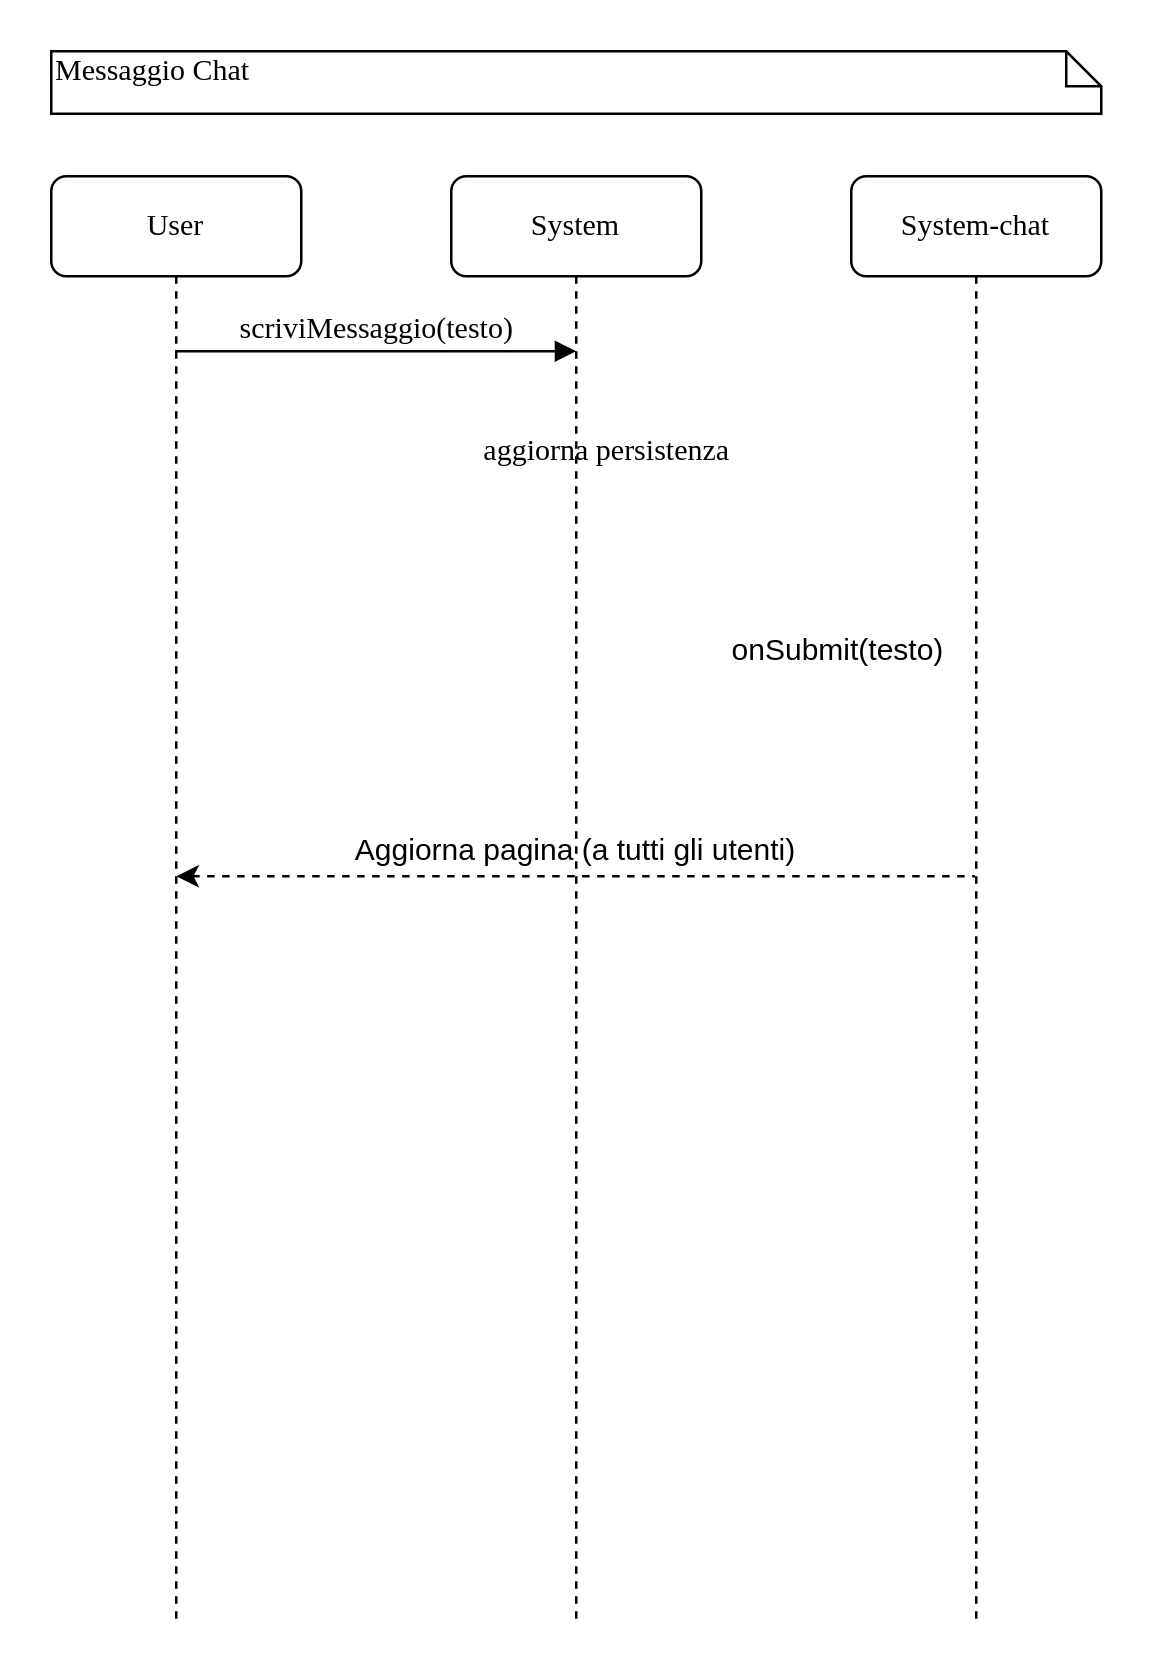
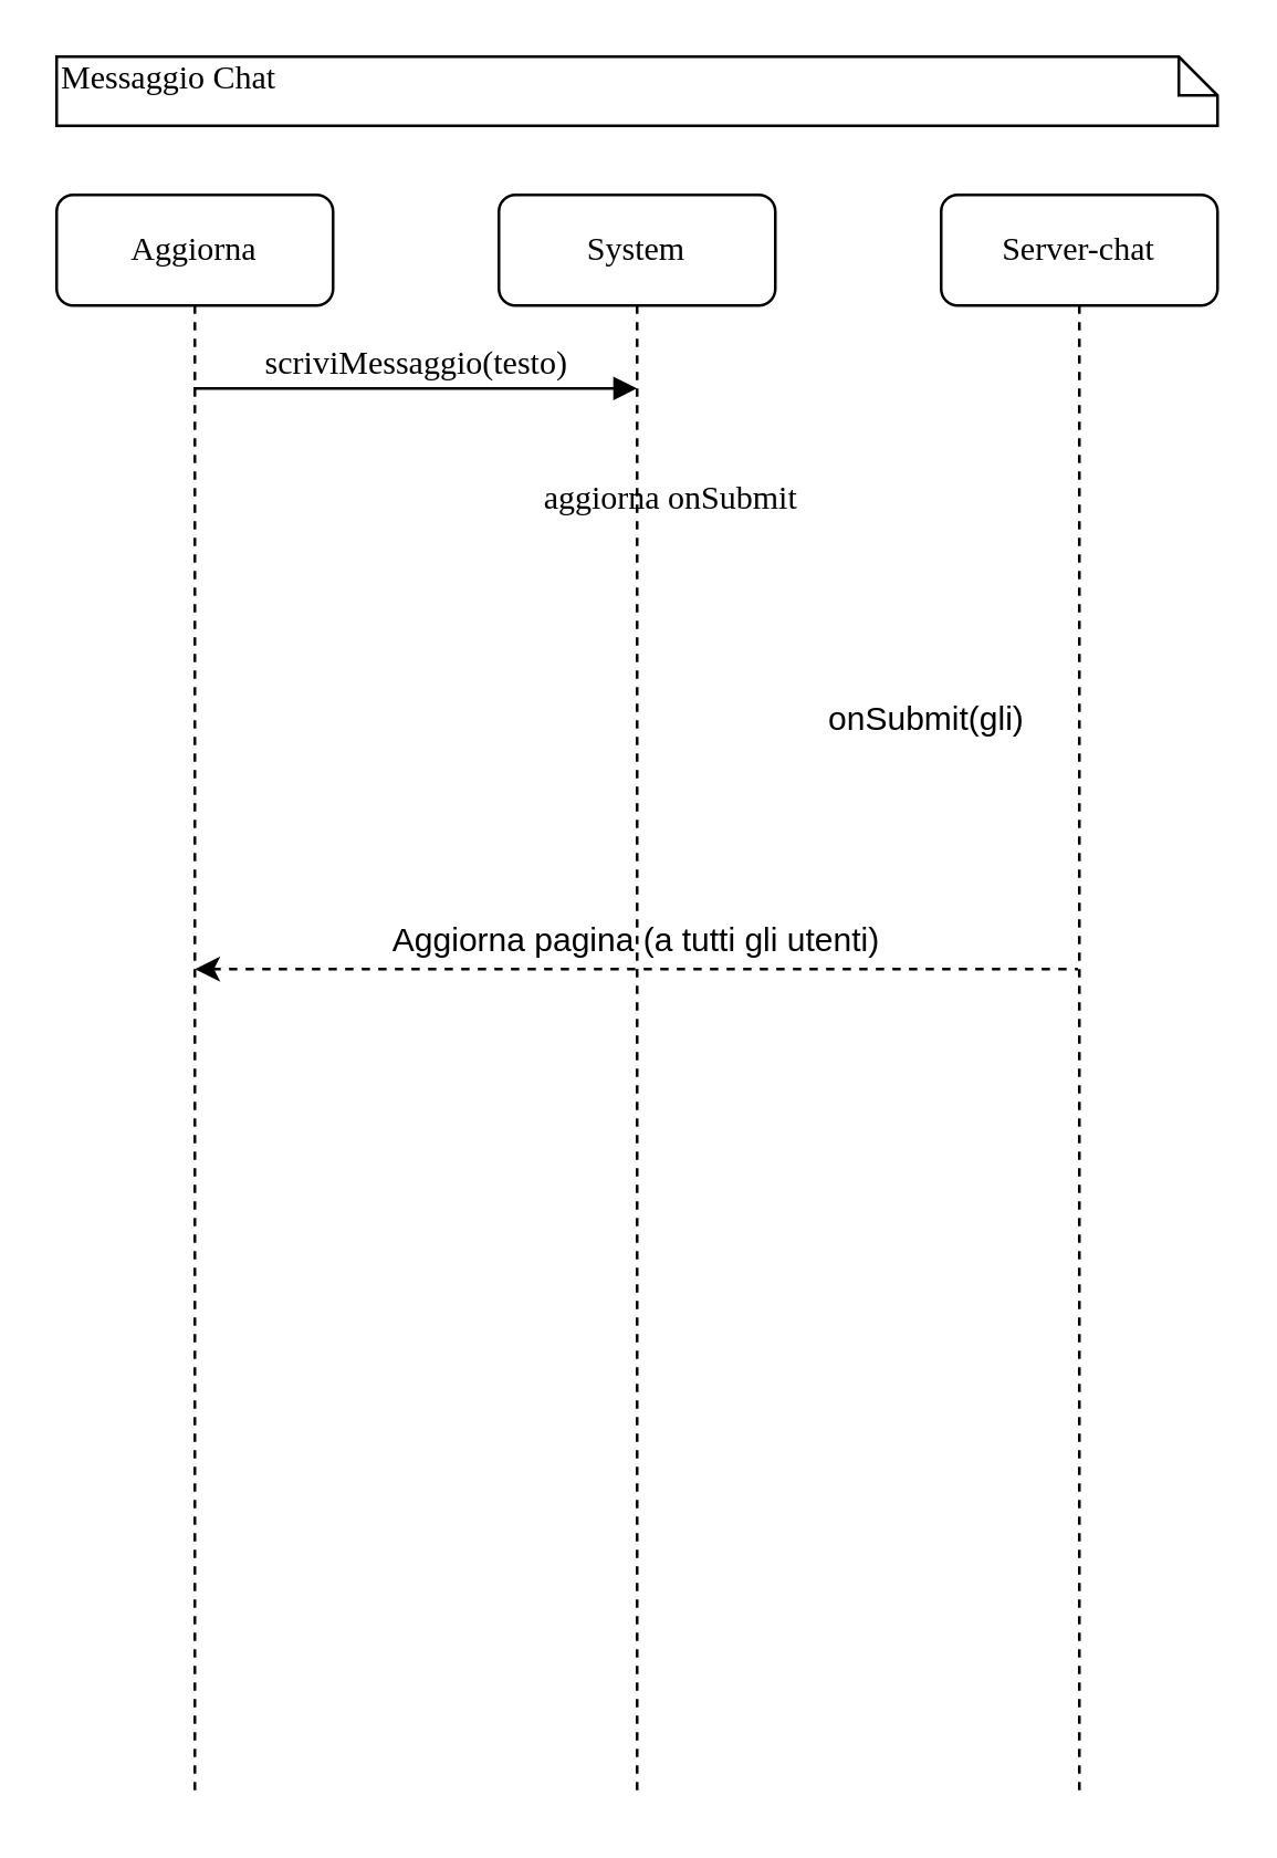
- <mxCell id="3" value="User" style="shape=umlLifeline;perimeter=lifelinePerimeter;whiteSpace=wrap;html=1;container=1;collapsible=0;recursiveResize=0;outlineConnect=0;rounded=1;shadow=0;comic=0;labelBackgroundColor=none;strokeWidth=1;fontFamily=Verdana;fontSize=12;align=center;" parent="1" vertex="1"><mxGeometry x="20" y="70" width="100" height="580" as="geometry" /></mxCell>
+ <mxCell id="3" value="Aggiorna" style="shape=umlLifeline;perimeter=lifelinePerimeter;whiteSpace=wrap;html=1;container=1;collapsible=0;recursiveResize=0;outlineConnect=0;rounded=1;shadow=0;comic=0;labelBackgroundColor=none;strokeWidth=1;fontFamily=Verdana;fontSize=12;align=center;" parent="1" vertex="1"><mxGeometry x="20" y="70" width="100" height="580" as="geometry" /></mxCell>
- <mxCell id="8" value="System-chat" style="shape=umlLifeline;perimeter=lifelinePerimeter;whiteSpace=wrap;html=1;container=1;collapsible=0;recursiveResize=0;outlineConnect=0;rounded=1;shadow=0;comic=0;labelBackgroundColor=none;strokeWidth=1;fontFamily=Verdana;fontSize=12;align=center;" vertex="1" parent="1"><mxGeometry x="340" y="70" width="100" height="580" as="geometry" /></mxCell>
+ <mxCell id="8" value="Server-chat" style="shape=umlLifeline;perimeter=lifelinePerimeter;whiteSpace=wrap;html=1;container=1;collapsible=0;recursiveResize=0;outlineConnect=0;rounded=1;shadow=0;comic=0;labelBackgroundColor=none;strokeWidth=1;fontFamily=Verdana;fontSize=12;align=center;" vertex="1" parent="1"><mxGeometry x="340" y="70" width="100" height="580" as="geometry" /></mxCell>
- <mxCell id="7" value="aggiorna persistenza" style="text;html=1;strokeColor=none;fillColor=none;align=center;verticalAlign=middle;whiteSpace=wrap;rounded=0;fontFamily=Verdana;" parent="1" vertex="1"><mxGeometry x="170" y="170" width="145" height="20" as="geometry" /></mxCell>
+ <mxCell id="7" value="aggiorna onSubmit" style="text;html=1;strokeColor=none;fillColor=none;align=center;verticalAlign=middle;whiteSpace=wrap;rounded=0;fontFamily=Verdana;" parent="1" vertex="1"><mxGeometry x="170" y="170" width="145" height="20" as="geometry" /></mxCell>
- <mxCell id="9" value="onSubmit(testo)" style="text;html=1;strokeColor=none;fillColor=none;align=center;verticalAlign=middle;whiteSpace=wrap;rounded=0;" vertex="1" parent="1"><mxGeometry x="270" y="250" width="130" height="20" as="geometry" /></mxCell>
+ <mxCell id="9" value="onSubmit(gli)" style="text;html=1;strokeColor=none;fillColor=none;align=center;verticalAlign=middle;whiteSpace=wrap;rounded=0;" vertex="1" parent="1"><mxGeometry x="270" y="250" width="130" height="20" as="geometry" /></mxCell>
